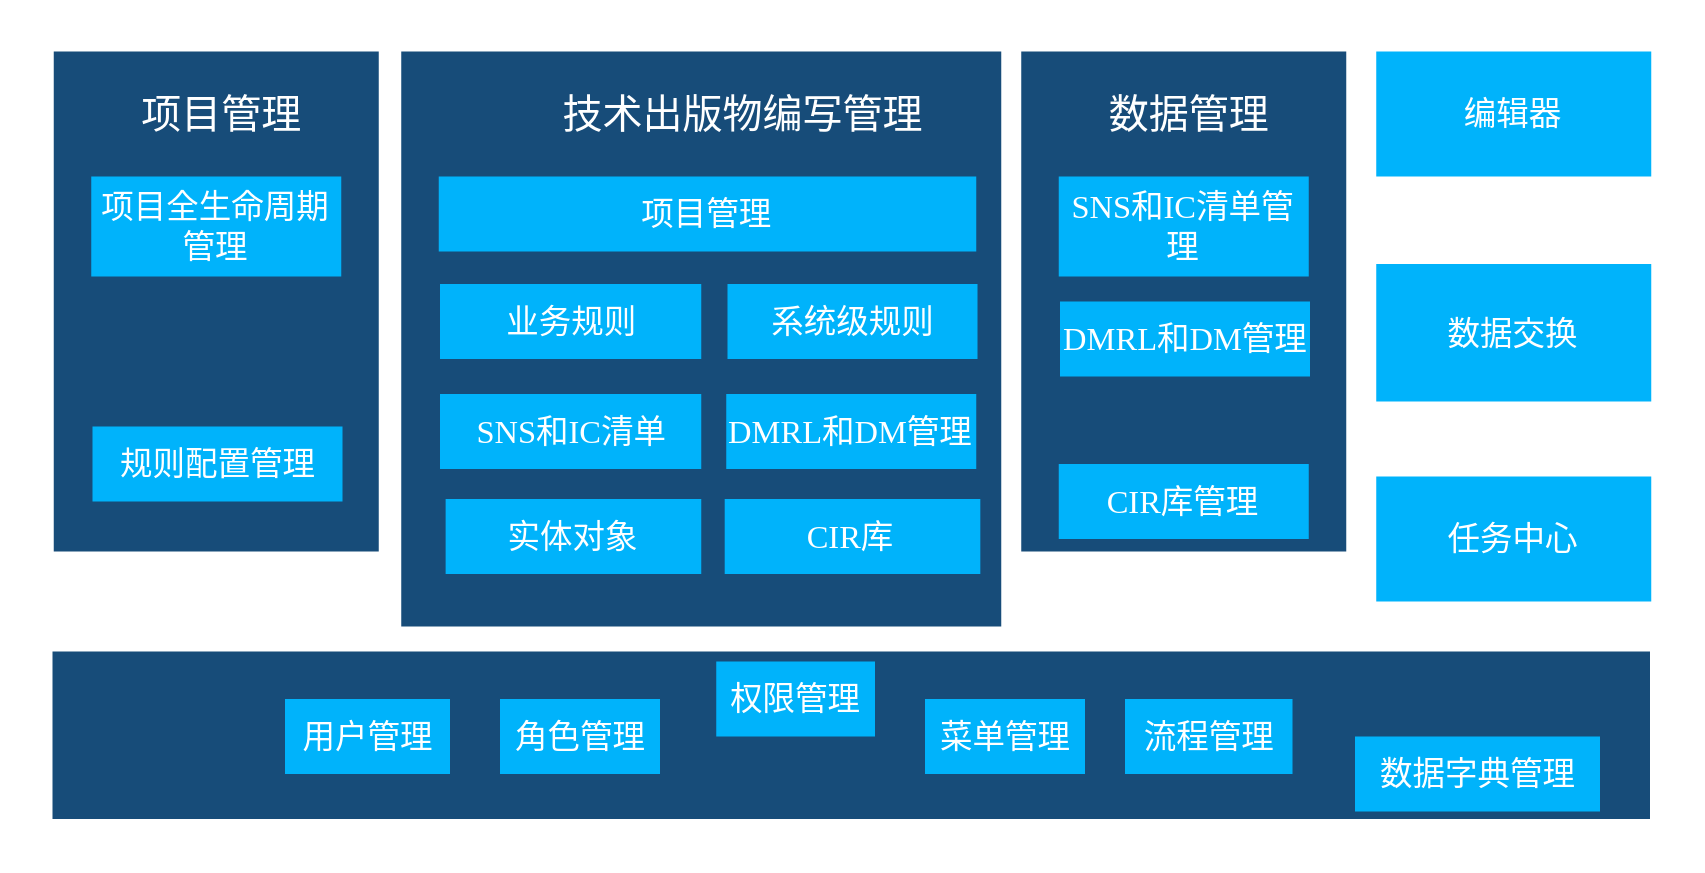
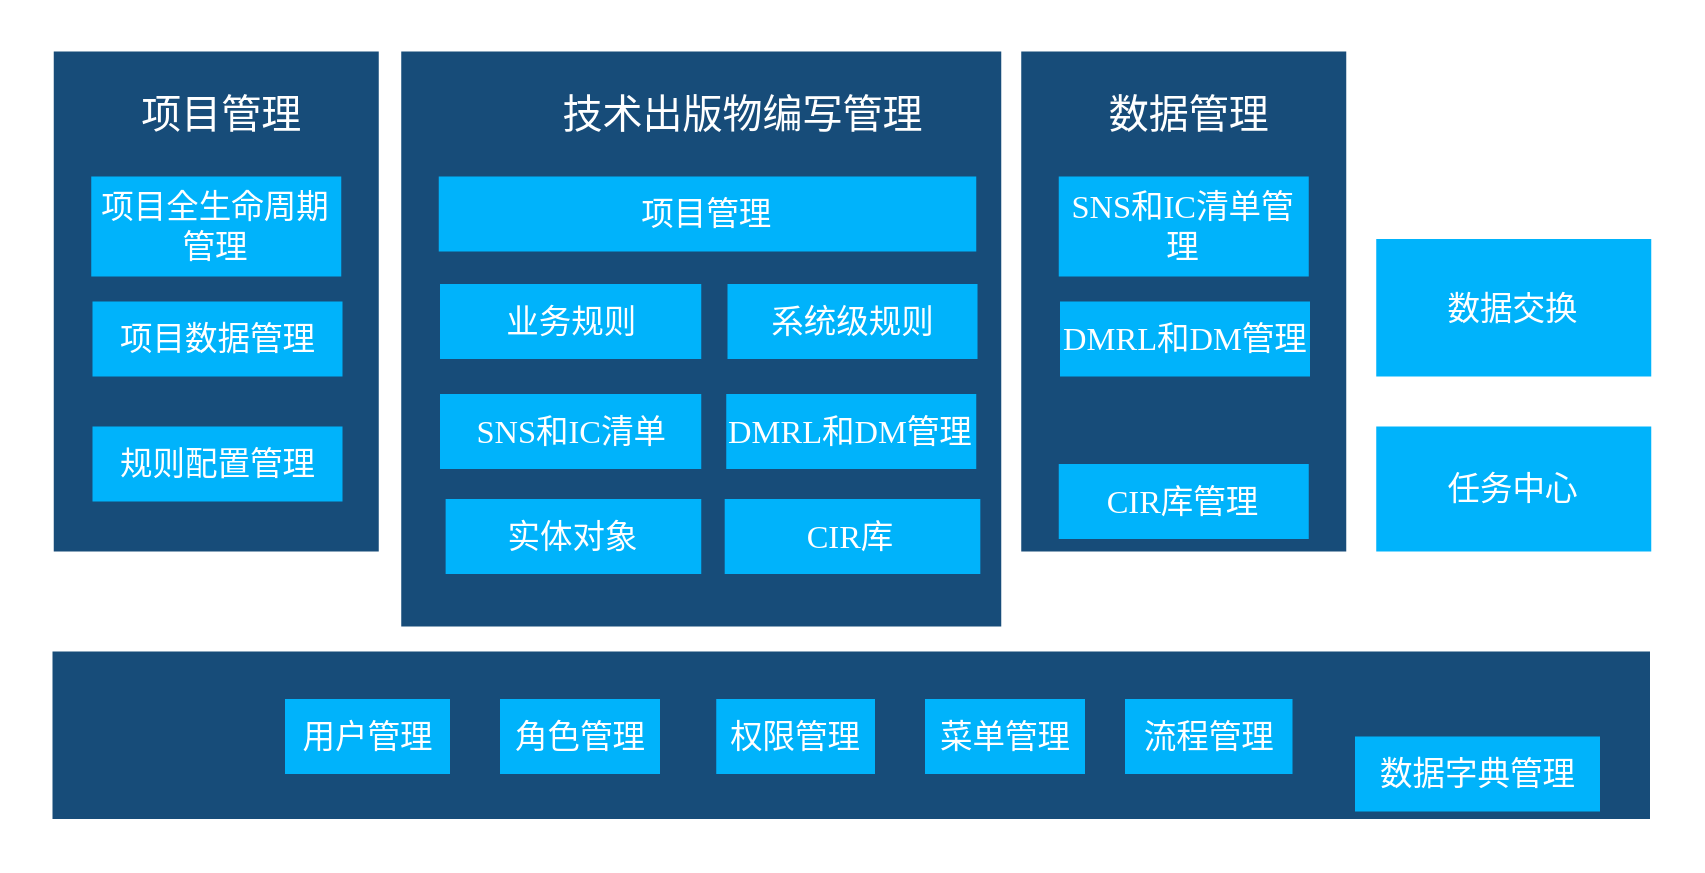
- <mxCell id="26" value="&lt;font color=&quot;#ffffff&quot;&gt;&lt;span style=&quot;font-size: 13px;&quot;&gt;编辑器&lt;/span&gt;&lt;/font&gt;" style="rounded=0;whiteSpace=wrap;html=1;fillColor=light-dark(#00b3fb, #1e4a76);strokeColor=none;fontFamily=Times New Roman;" vertex="1" parent="1"><mxGeometry x="550" y="20" width="110" height="50" as="geometry" /></mxCell>
- <mxCell id="27" value="&lt;font color=&quot;#ffffff&quot;&gt;&lt;span style=&quot;font-size: 13px;&quot;&gt;数据交换&lt;/span&gt;&lt;/font&gt;" style="rounded=0;whiteSpace=wrap;html=1;fillColor=light-dark(#00b3fb, #1e4a76);strokeColor=none;fontFamily=Times New Roman;" vertex="1" parent="1"><mxGeometry x="550" y="105" width="110" height="55" as="geometry" /></mxCell>
+ <mxCell id="27" value="&lt;font color=&quot;#ffffff&quot;&gt;&lt;span style=&quot;font-size: 13px;&quot;&gt;数据交换&lt;/span&gt;&lt;/font&gt;" style="rounded=0;whiteSpace=wrap;html=1;fillColor=light-dark(#00b3fb, #1e4a76);strokeColor=none;fontFamily=Times New Roman;" vertex="1" parent="1"><mxGeometry x="550" y="95" width="110" height="55" as="geometry" /></mxCell>
+ <mxCell id="5" value="&lt;font color=&quot;#ffffff&quot;&gt;&lt;span style=&quot;font-size: 13px;&quot;&gt;项目数据管理&lt;/span&gt;&lt;/font&gt;" style="rounded=0;whiteSpace=wrap;html=1;fillColor=light-dark(#00b3fb, #1e4a76);strokeColor=none;fontFamily=Times New Roman;" vertex="1" parent="1"><mxGeometry x="36.5" y="120" width="100" height="30" as="geometry" /></mxCell>
- <mxCell id="28" value="&lt;font color=&quot;#ffffff&quot;&gt;&lt;span style=&quot;font-size: 13px;&quot;&gt;任务中心&lt;/span&gt;&lt;/font&gt;" style="rounded=0;whiteSpace=wrap;html=1;fillColor=light-dark(#00b3fb, #1e4a76);strokeColor=none;fontFamily=Times New Roman;" vertex="1" parent="1"><mxGeometry x="550" y="190" width="110" height="50" as="geometry" /></mxCell>
+ <mxCell id="28" value="&lt;font color=&quot;#ffffff&quot;&gt;&lt;span style=&quot;font-size: 13px;&quot;&gt;任务中心&lt;/span&gt;&lt;/font&gt;" style="rounded=0;whiteSpace=wrap;html=1;fillColor=light-dark(#00b3fb, #1e4a76);strokeColor=none;fontFamily=Times New Roman;" vertex="1" parent="1"><mxGeometry x="550" y="170" width="110" height="50" as="geometry" /></mxCell>
- <mxCell id="22" value="&lt;font color=&quot;#ffffff&quot;&gt;&lt;span style=&quot;font-size: 13px;&quot;&gt;权限管理&lt;/span&gt;&lt;/font&gt;" style="rounded=0;whiteSpace=wrap;html=1;fillColor=light-dark(#00b3fb, #1e4a76);strokeColor=none;fontFamily=Times New Roman;" vertex="1" parent="1"><mxGeometry x="286" y="264" width="63.5" height="30" as="geometry" /></mxCell>
+ <mxCell id="22" value="&lt;font color=&quot;#ffffff&quot;&gt;&lt;span style=&quot;font-size: 13px;&quot;&gt;权限管理&lt;/span&gt;&lt;/font&gt;" style="rounded=0;whiteSpace=wrap;html=1;fillColor=light-dark(#00b3fb, #1e4a76);strokeColor=none;fontFamily=Times New Roman;" vertex="1" parent="1"><mxGeometry x="286" y="279" width="63.5" height="30" as="geometry" /></mxCell>
